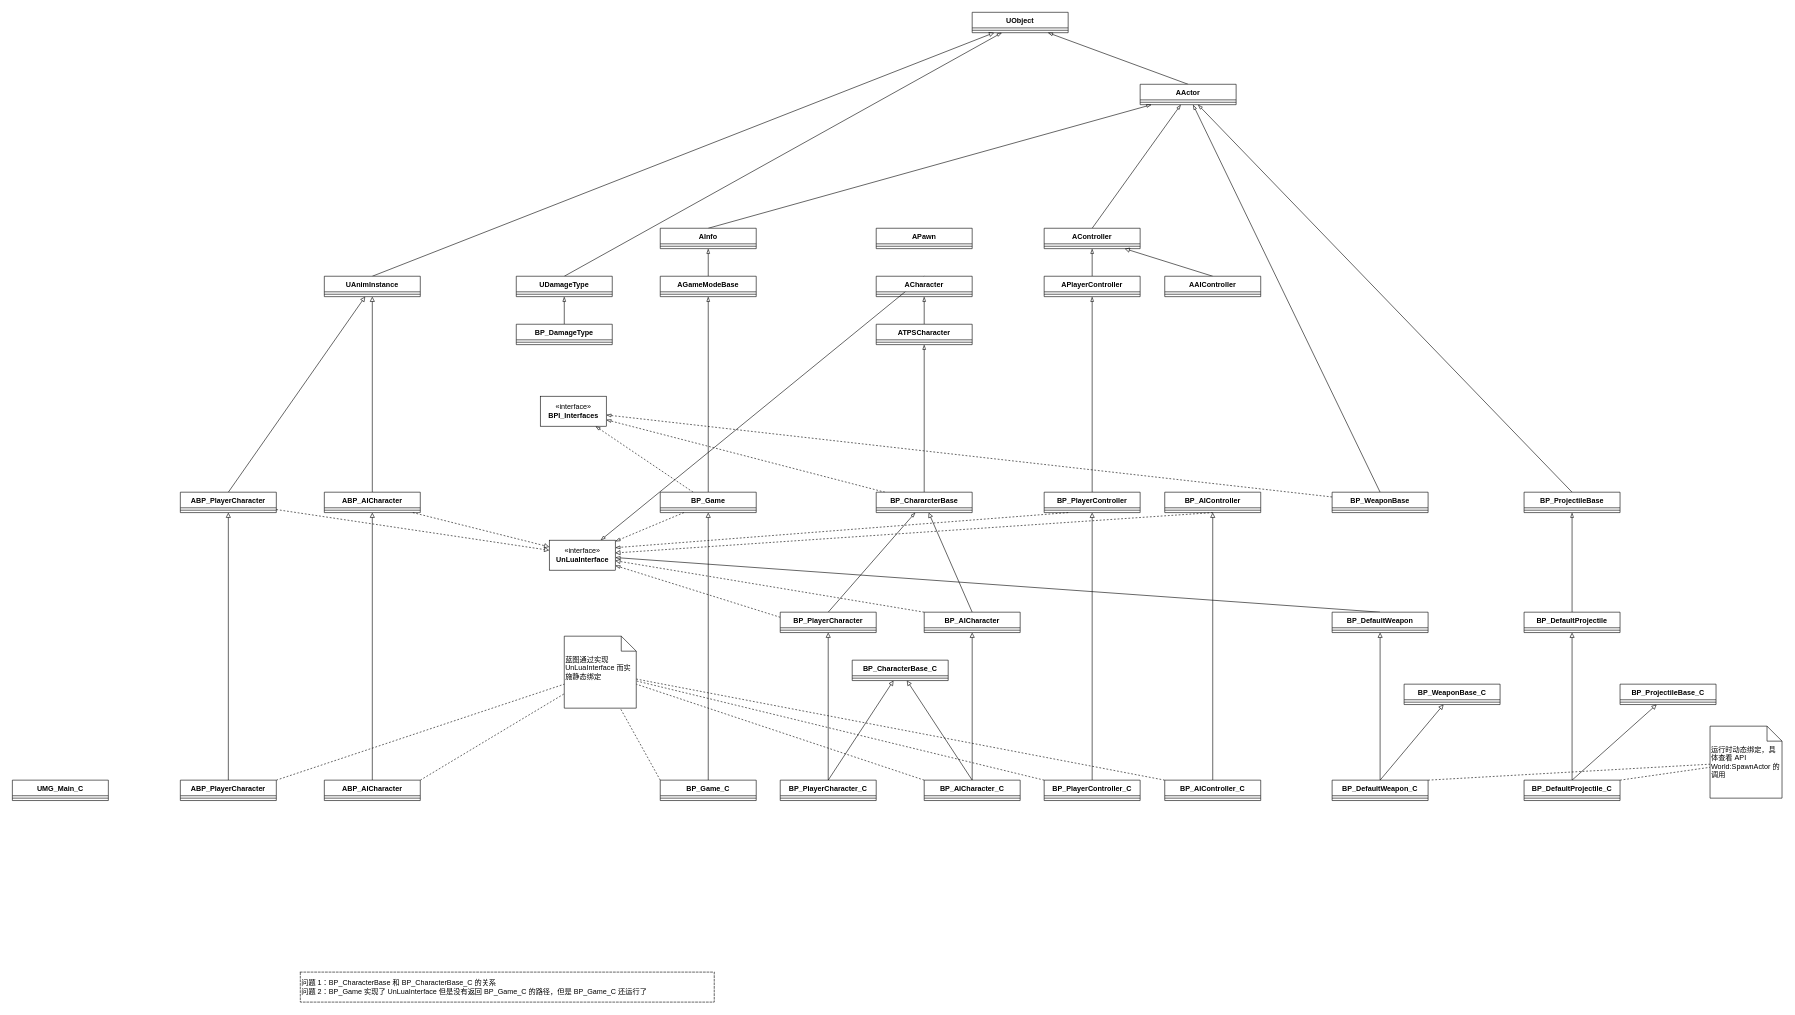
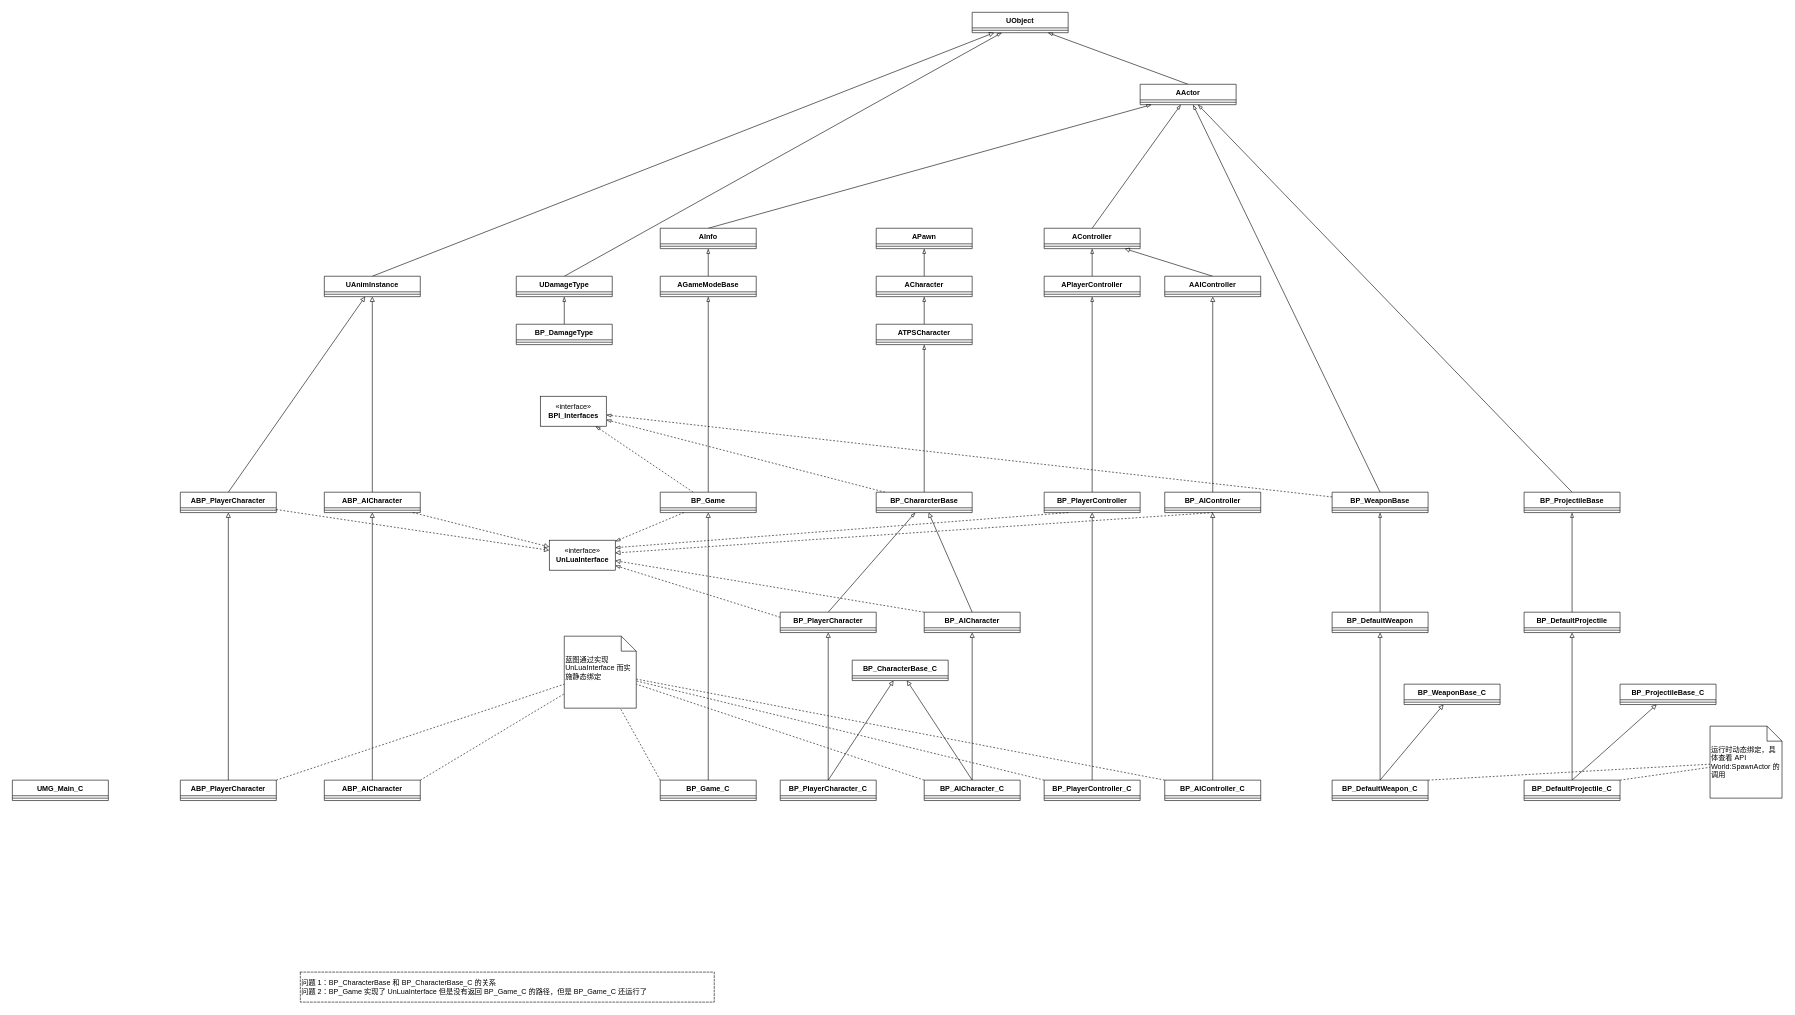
+ <mxCell id="68" style="edgeStyle=none;rounded=0;orthogonalLoop=1;jettySize=auto;html=1;exitX=0.5;exitY=0;exitDx=0;exitDy=0;endArrow=block;endFill=0;" edge="1" parent="1" source="70" target="66"><mxGeometry relative="1" as="geometry" /></mxCell>
- <mxCell id="2" style="rounded=0;orthogonalLoop=1;jettySize=auto;html=1;exitX=0.5;exitY=0;exitDx=0;exitDy=0;endArrow=blockThin;endFill=0;" parent="1" source="3" target="64" edge="1"><mxGeometry relative="1" as="geometry" /></mxCell>
+ <mxCell id="2" style="rounded=0;orthogonalLoop=1;jettySize=auto;html=1;exitX=0.5;exitY=0;exitDx=0;exitDy=0;endArrow=blockThin;endFill=0;" parent="1" source="3" target="57" edge="1"><mxGeometry relative="1" as="geometry" /></mxCell>
- <mxCell id="48" style="rounded=0;orthogonalLoop=1;jettySize=auto;html=1;exitX=0.5;exitY=0;exitDx=0;exitDy=0;endArrow=blockThin;endFill=0;" parent="1" source="49" target="64" edge="1"><mxGeometry relative="1" as="geometry" /></mxCell>
+ <mxCell id="48" style="rounded=0;orthogonalLoop=1;jettySize=auto;html=1;exitX=0.5;exitY=0;exitDx=0;exitDy=0;endArrow=blockThin;endFill=0;" parent="1" source="49" target="43" edge="1"><mxGeometry relative="1" as="geometry" /></mxCell>
